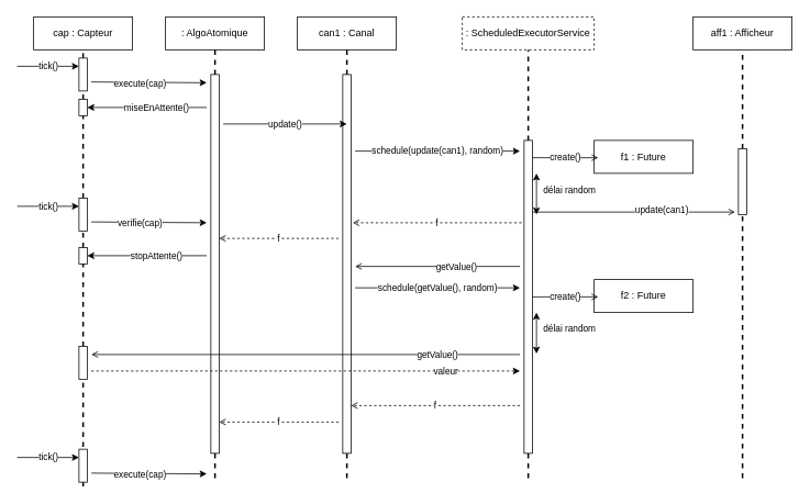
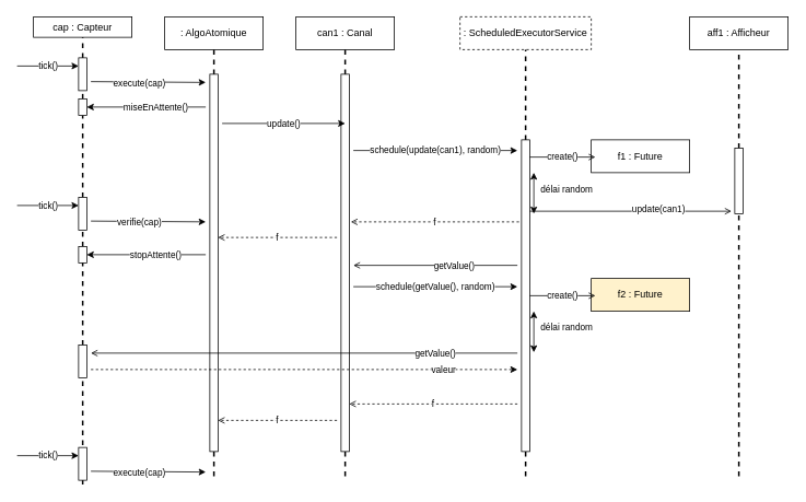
- <mxCell id="2" value="cap : Capteur" style="rounded=0;whiteSpace=wrap;html=1;" vertex="1" parent="1"><mxGeometry x="40" y="20" width="120" height="40" as="geometry" /></mxCell>
+ <mxCell id="2" value="cap : Capteur" style="rounded=0;whiteSpace=wrap;html=1;" vertex="1" parent="1"><mxGeometry x="40" y="20" width="120" height="25" as="geometry" /></mxCell>
- <mxCell id="34" value="f2 : Future" style="rounded=0;whiteSpace=wrap;html=1;" vertex="1" parent="1"><mxGeometry x="720" y="339" width="120" height="40" as="geometry" /></mxCell>
+ <mxCell id="34" value="f2 : Future" style="rounded=0;whiteSpace=wrap;html=1;fillColor=#fff2cc;" vertex="1" parent="1"><mxGeometry x="720" y="339" width="120" height="40" as="geometry" /></mxCell>
